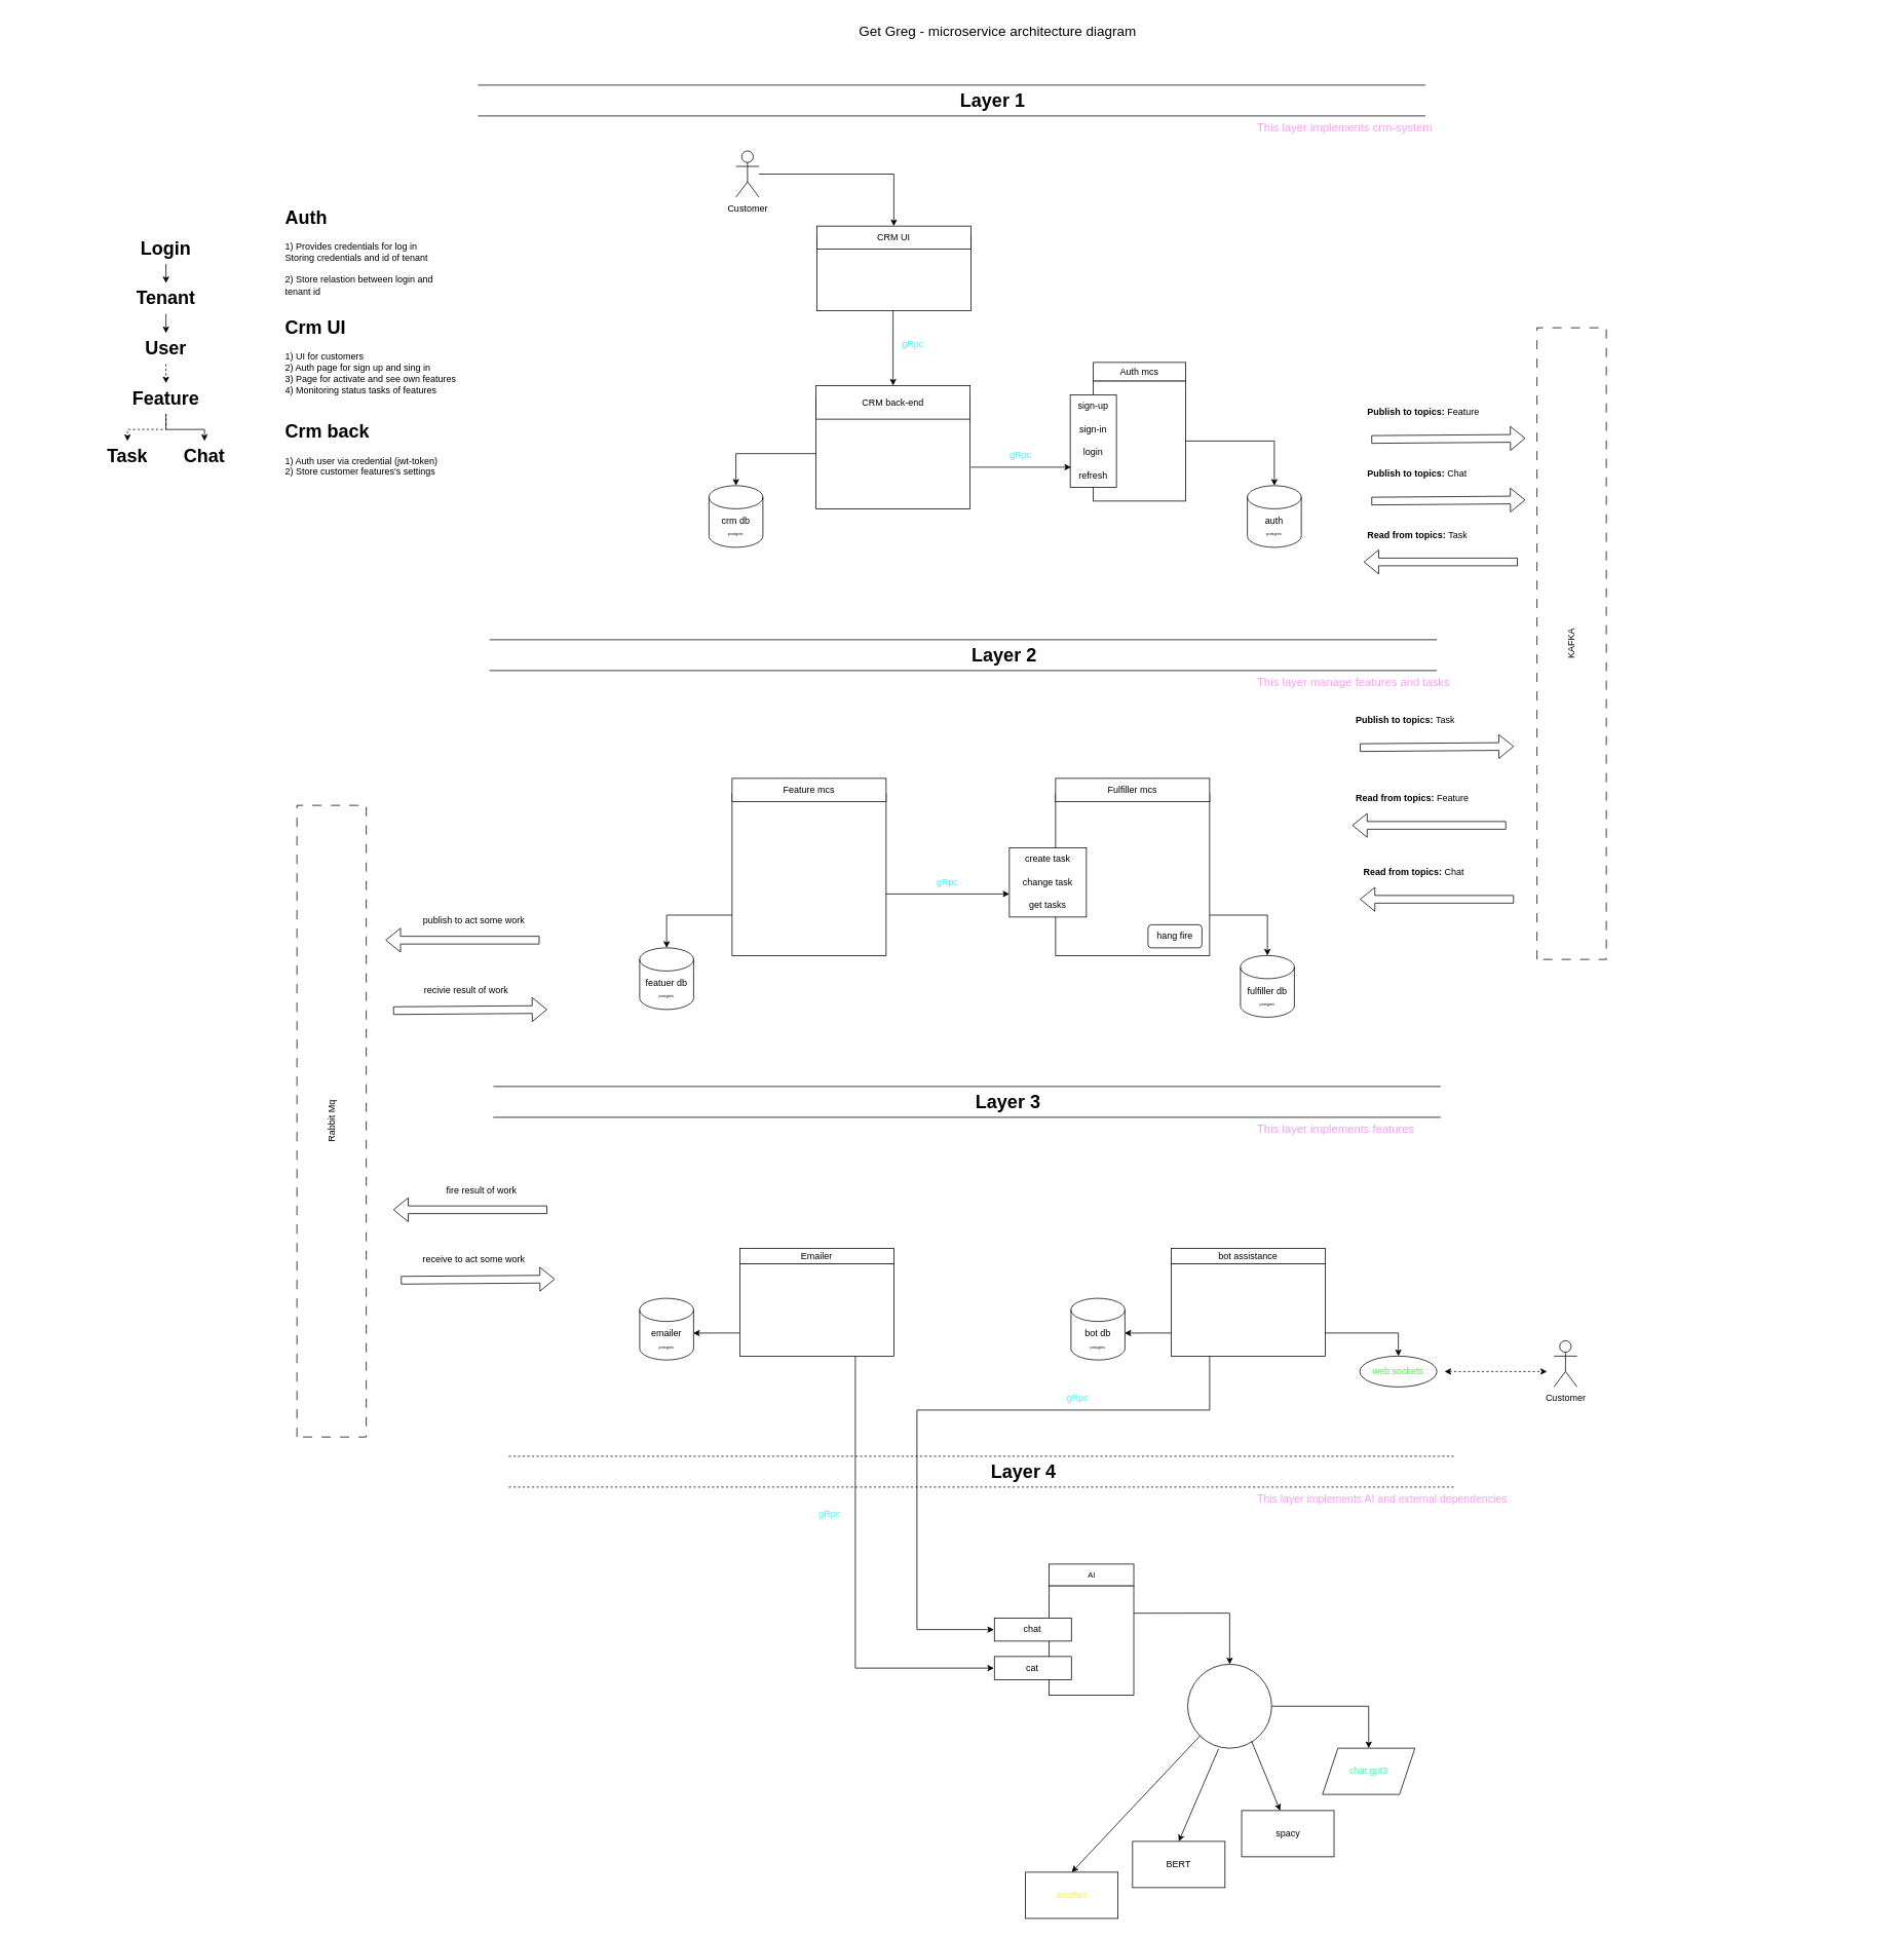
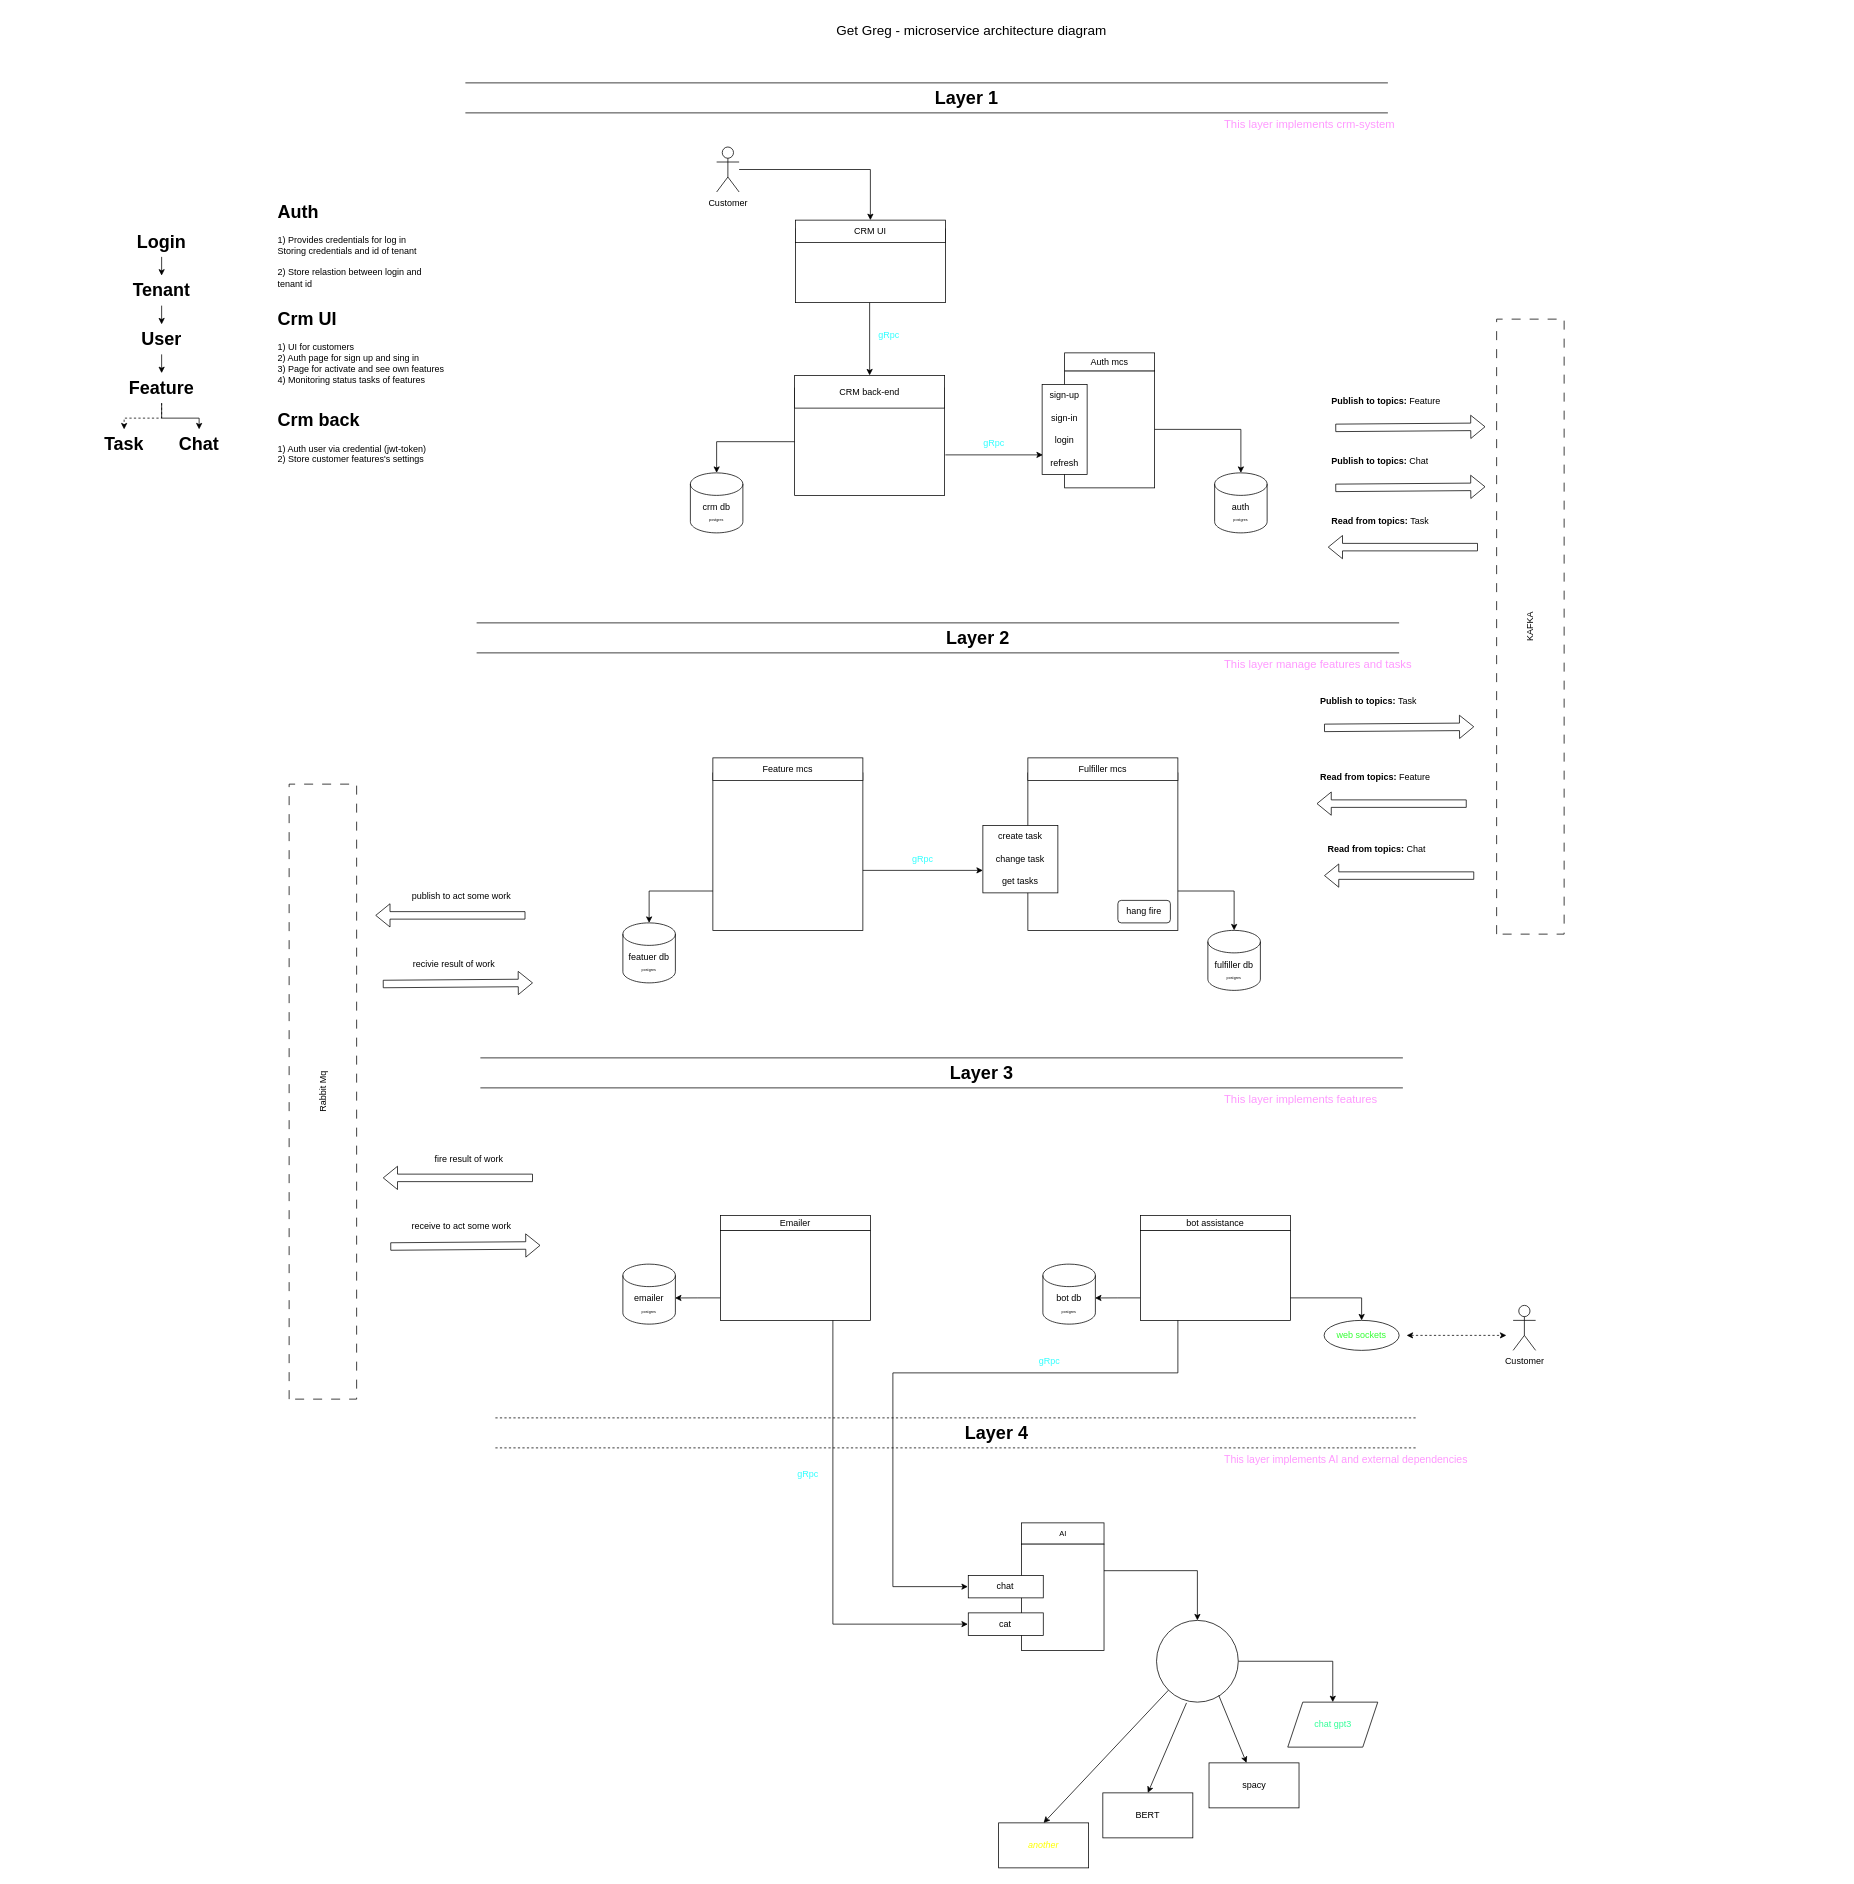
- <mxCell id="45" style="edgeStyle=orthogonalEdgeStyle;rounded=0;orthogonalLoop=1;jettySize=auto;html=1;exitX=0.5;exitY=1;exitDx=0;exitDy=0;entryX=0.5;entryY=0;entryDx=0;entryDy=0;labelBackgroundColor=none;fontColor=default;dashed=1;" parent="1" source="46" target="43" edge="1"><mxGeometry relative="1" as="geometry" /></mxCell>
+ <mxCell id="45" style="edgeStyle=orthogonalEdgeStyle;rounded=0;orthogonalLoop=1;jettySize=auto;html=1;exitX=0.5;exitY=1;exitDx=0;exitDy=0;entryX=0.5;entryY=0;entryDx=0;entryDy=0;labelBackgroundColor=none;fontColor=default;" parent="1" source="46" target="43" edge="1"><mxGeometry relative="1" as="geometry" /></mxCell>
